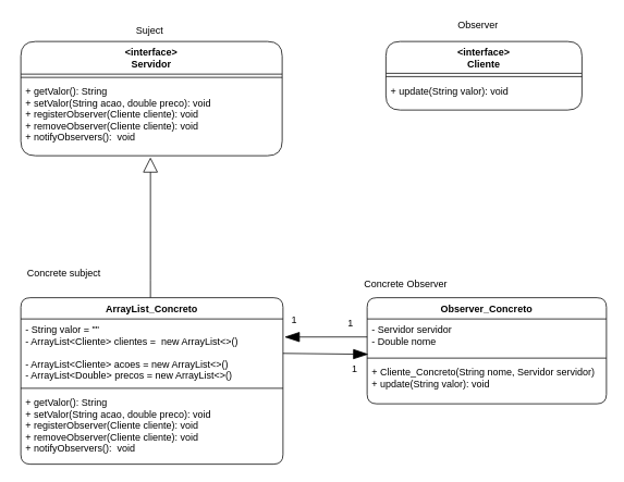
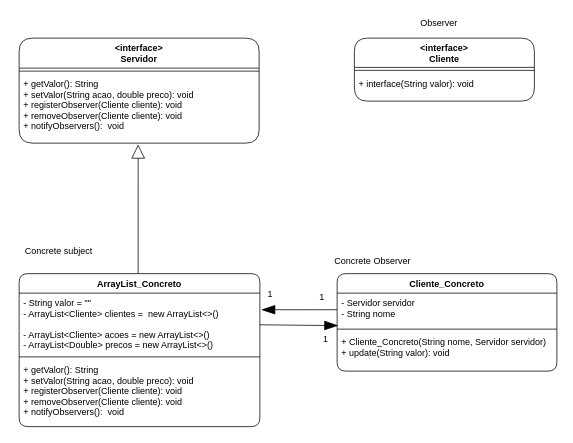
- <mxCell id="8" value="Suject" style="text;html=1;strokeColor=none;fillColor=none;align=center;verticalAlign=middle;whiteSpace=wrap;rounded=0;" parent="1" vertex="1"><mxGeometry x="163" y="27" width="40" height="20" as="geometry" /></mxCell>
- <mxCell id="23" value="+ update(String valor): void" style="text;strokeColor=none;fillColor=none;align=left;verticalAlign=top;spacingLeft=4;spacingRight=4;overflow=hidden;rotatable=0;points=[[0,0.5],[1,0.5]];portConstraint=eastwest;rounded=1;" parent="21" vertex="1"><mxGeometry y="47" width="240" height="37" as="geometry" /></mxCell>
+ <mxCell id="23" value="+ interface(String valor): void" style="text;strokeColor=none;fillColor=none;align=left;verticalAlign=top;spacingLeft=4;spacingRight=4;overflow=hidden;rotatable=0;points=[[0,0.5],[1,0.5]];portConstraint=eastwest;rounded=1;" parent="21" vertex="1"><mxGeometry y="47" width="240" height="37" as="geometry" /></mxCell>
- <mxCell id="17" value="Observer_Concreto" style="swimlane;fontStyle=1;align=center;verticalAlign=top;childLayout=stackLayout;horizontal=1;startSize=26;horizontalStack=0;resizeParent=1;resizeParentMax=0;resizeLast=0;collapsible=1;marginBottom=0;rounded=1;" vertex="1" parent="1"><mxGeometry x="449" y="364" width="293" height="130" as="geometry" /></mxCell>
+ <mxCell id="17" value="Cliente_Concreto" style="swimlane;fontStyle=1;align=center;verticalAlign=top;childLayout=stackLayout;horizontal=1;startSize=26;horizontalStack=0;resizeParent=1;resizeParentMax=0;resizeLast=0;collapsible=1;marginBottom=0;rounded=1;" vertex="1" parent="1"><mxGeometry x="449" y="364" width="293" height="130" as="geometry" /></mxCell>
- <mxCell id="18" value="- Servidor servidor&#10;- Double nome&#10;" style="text;strokeColor=none;fillColor=none;align=left;verticalAlign=top;spacingLeft=4;spacingRight=4;overflow=hidden;rotatable=0;points=[[0,0.5],[1,0.5]];portConstraint=eastwest;rounded=1;" vertex="1" parent="17"><mxGeometry y="26" width="293" height="44" as="geometry" /></mxCell>
+ <mxCell id="18" value="- Servidor servidor&#10;- String nome&#10;" style="text;strokeColor=none;fillColor=none;align=left;verticalAlign=top;spacingLeft=4;spacingRight=4;overflow=hidden;rotatable=0;points=[[0,0.5],[1,0.5]];portConstraint=eastwest;rounded=1;" vertex="1" parent="17"><mxGeometry y="26" width="293" height="44" as="geometry" /></mxCell>
